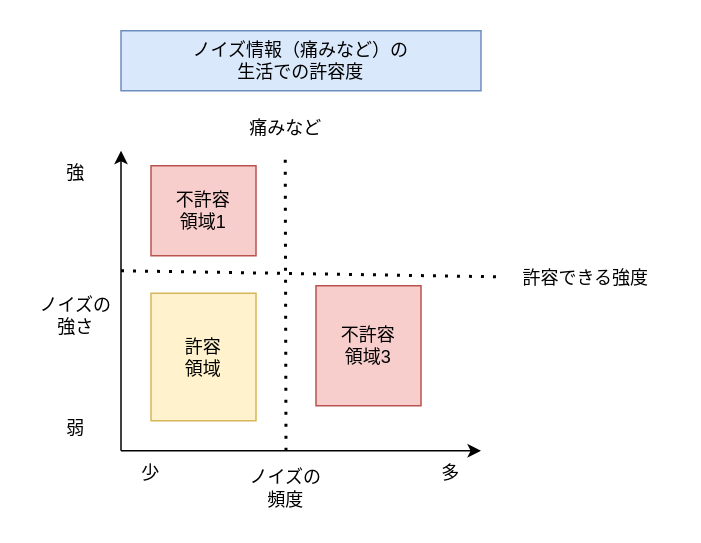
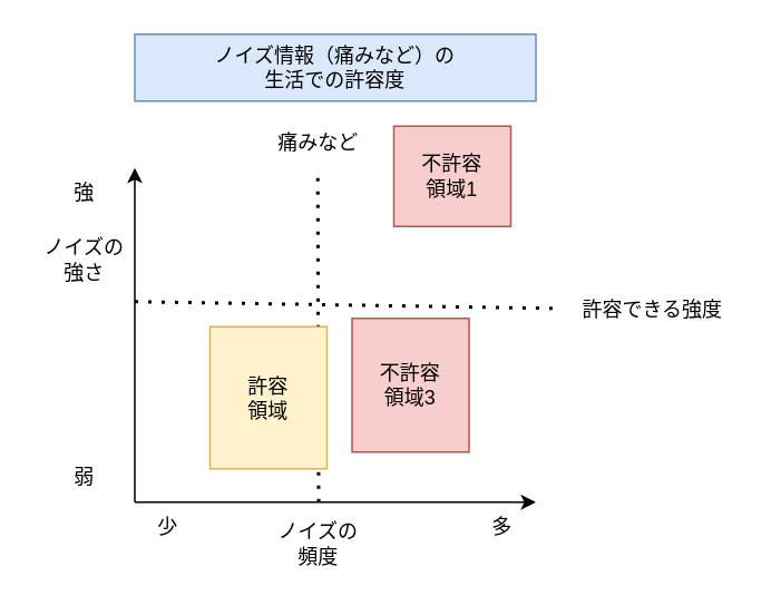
- <mxCell id="16" value="不許容&lt;div&gt;領域1&lt;/div&gt;" style="text;html=1;align=center;verticalAlign=middle;whiteSpace=wrap;rounded=0;fillColor=#f8cecc;strokeColor=#b85450;" vertex="1" parent="1"><mxGeometry x="100" y="110" width="70" height="60" as="geometry" /></mxCell>
+ <mxCell id="16" value="不許容&lt;div&gt;領域1&lt;/div&gt;" style="text;html=1;align=center;verticalAlign=middle;whiteSpace=wrap;rounded=0;fillColor=#f8cecc;strokeColor=#b85450;" vertex="1" parent="1"><mxGeometry x="235" y="75" width="70" height="60" as="geometry" /></mxCell>
- <mxCell id="7" value="ノイズの強さ" style="text;html=1;align=center;verticalAlign=middle;whiteSpace=wrap;rounded=0;" vertex="1" parent="1"><mxGeometry x="20" y="195" width="60" height="30" as="geometry" /></mxCell>
+ <mxCell id="7" value="ノイズの強さ" style="text;html=1;align=center;verticalAlign=middle;whiteSpace=wrap;rounded=0;" vertex="1" parent="1"><mxGeometry x="20" y="140" width="60" height="30" as="geometry" /></mxCell>
- <mxCell id="15" value="許容&lt;div&gt;領域&lt;/div&gt;" style="text;html=1;align=center;verticalAlign=middle;whiteSpace=wrap;rounded=0;fillColor=#fff2cc;strokeColor=#d6b656;" vertex="1" parent="1"><mxGeometry x="100" y="195" width="70" height="85" as="geometry" /></mxCell>
+ <mxCell id="15" value="許容&lt;div&gt;領域&lt;/div&gt;" style="text;html=1;align=center;verticalAlign=middle;whiteSpace=wrap;rounded=0;fillColor=#fff2cc;strokeColor=#d6b656;" vertex="1" parent="1"><mxGeometry x="125" y="195" width="70" height="85" as="geometry" /></mxCell>
